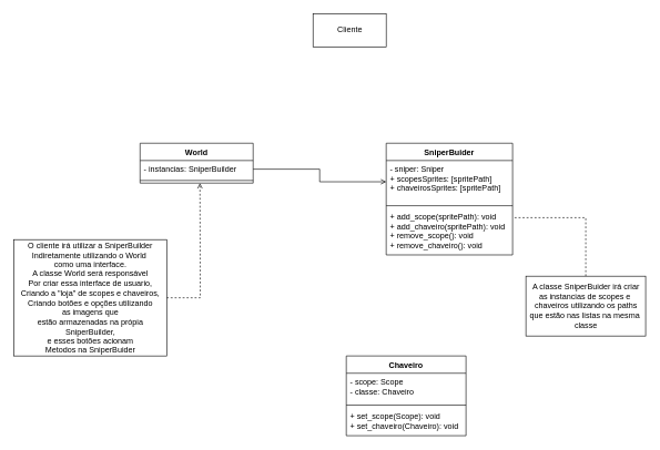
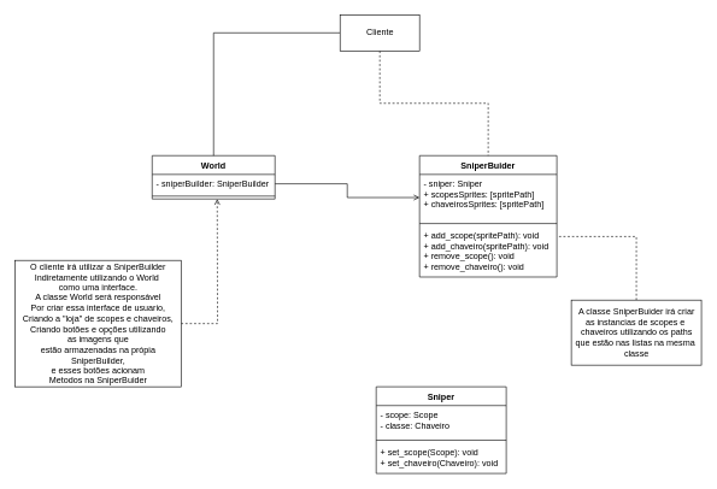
+ <mxCell id="15" style="edgeStyle=orthogonalEdgeStyle;rounded=0;orthogonalLoop=1;jettySize=auto;html=1;entryX=0.5;entryY=0;entryDx=0;entryDy=0;endArrow=none;endFill=0;" edge="1" parent="1" source="17" target="12"><mxGeometry relative="1" as="geometry" /></mxCell>
+ <mxCell id="16" style="edgeStyle=orthogonalEdgeStyle;rounded=0;orthogonalLoop=1;jettySize=auto;html=1;endArrow=none;endFill=0;entryX=0.5;entryY=0;entryDx=0;entryDy=0;dashed=1;" edge="1" parent="1" source="17" target="6"><mxGeometry relative="1" as="geometry"><mxPoint x="680" y="205" as="targetPoint" /></mxGeometry></mxCell>
- <mxCell id="13" value="- instancias: SniperBuilder" style="text;strokeColor=none;fillColor=none;align=left;verticalAlign=top;spacingLeft=4;spacingRight=4;overflow=hidden;rotatable=0;points=[[0,0.5],[1,0.5]];portConstraint=eastwest;" vertex="1" parent="12"><mxGeometry y="26" width="170" height="26" as="geometry" /></mxCell>
+ <mxCell id="13" value="- sniperBuilder: SniperBuilder" style="text;strokeColor=none;fillColor=none;align=left;verticalAlign=top;spacingLeft=4;spacingRight=4;overflow=hidden;rotatable=0;points=[[0,0.5],[1,0.5]];portConstraint=eastwest;" vertex="1" parent="12"><mxGeometry y="26" width="170" height="26" as="geometry" /></mxCell>
- <mxCell id="2" value="Chaveiro" style="swimlane;fontStyle=1;align=center;verticalAlign=top;childLayout=stackLayout;horizontal=1;startSize=26;horizontalStack=0;resizeParent=1;resizeParentMax=0;resizeLast=0;collapsible=1;marginBottom=0;" vertex="1" parent="1"><mxGeometry x="520" y="535" width="180" height="120" as="geometry" /></mxCell>
+ <mxCell id="2" value="Sniper" style="swimlane;fontStyle=1;align=center;verticalAlign=top;childLayout=stackLayout;horizontal=1;startSize=26;horizontalStack=0;resizeParent=1;resizeParentMax=0;resizeLast=0;collapsible=1;marginBottom=0;" vertex="1" parent="1"><mxGeometry x="520" y="535" width="180" height="120" as="geometry" /></mxCell>
